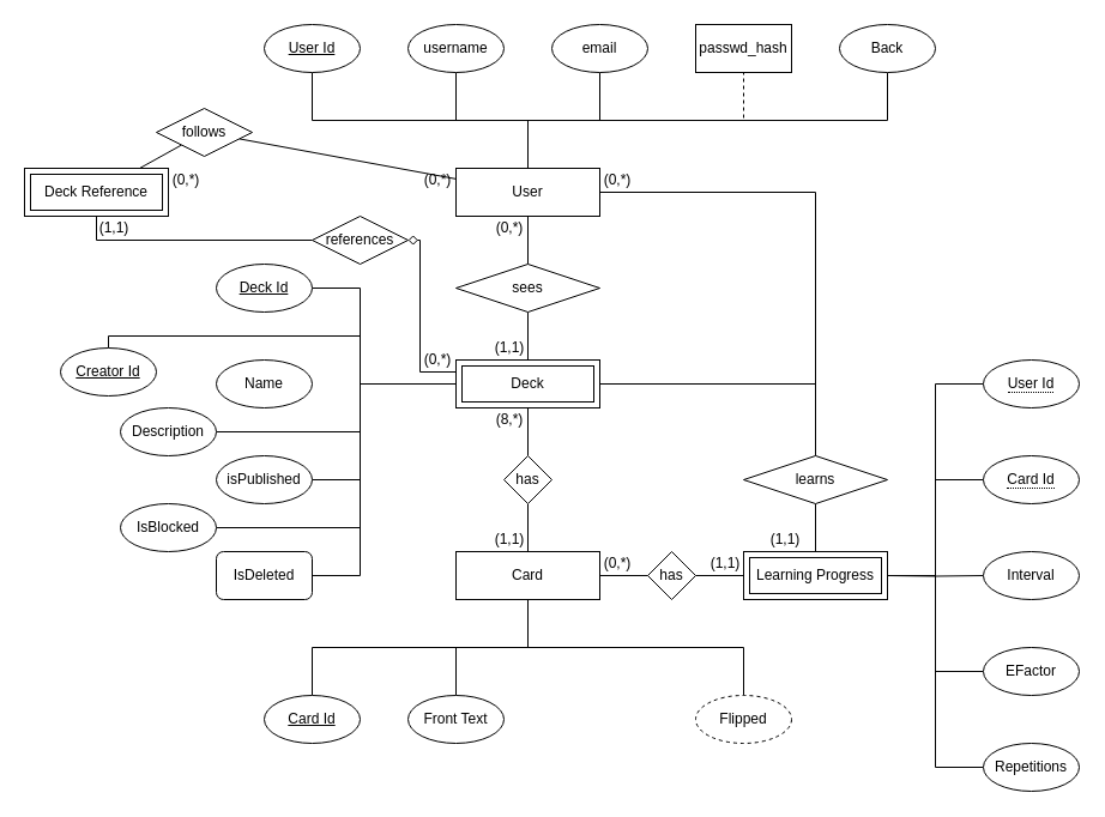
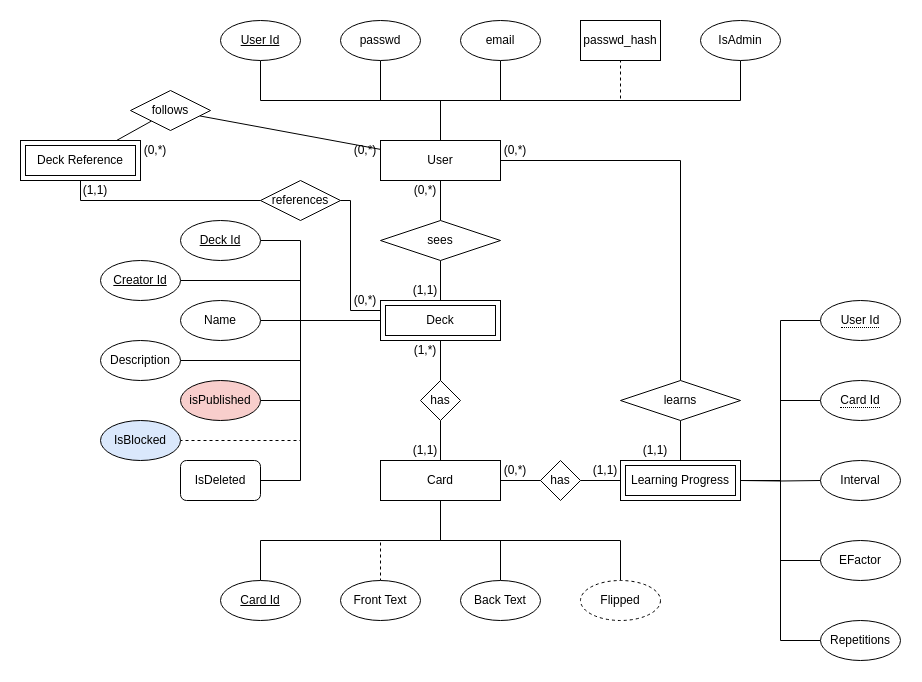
- <mxCell id="19" value="username" style="ellipse;whiteSpace=wrap;html=1;align=center;" parent="1" vertex="1"><mxGeometry x="340" y="20" width="80" height="40" as="geometry" /></mxCell>
+ <mxCell id="19" value="passwd" style="ellipse;whiteSpace=wrap;html=1;align=center;" parent="1" vertex="1"><mxGeometry x="340" y="20" width="80" height="40" as="geometry" /></mxCell>
- <mxCell id="53" value="Back" style="ellipse;whiteSpace=wrap;html=1;align=center;" parent="1" vertex="1"><mxGeometry x="700" y="20" width="80" height="40" as="geometry" /></mxCell>
+ <mxCell id="53" value="IsAdmin" style="ellipse;whiteSpace=wrap;html=1;align=center;" parent="1" vertex="1"><mxGeometry x="700" y="20" width="80" height="40" as="geometry" /></mxCell>
- <mxCell id="16" style="rounded=0;orthogonalLoop=1;jettySize=auto;html=1;endArrow=diamond;endFill=0;" parent="1" source="17" target="77" edge="1"><mxGeometry relative="1" as="geometry"><Array as="points"><mxPoint x="380" y="310" /><mxPoint x="350" y="310" /><mxPoint x="350" y="200" /><mxPoint x="340" y="200" /></Array></mxGeometry></mxCell>
+ <mxCell id="16" style="rounded=0;orthogonalLoop=1;jettySize=auto;html=1;endArrow=none;endFill=0;" parent="1" source="17" target="77" edge="1"><mxGeometry relative="1" as="geometry"><Array as="points"><mxPoint x="380" y="310" /><mxPoint x="350" y="310" /><mxPoint x="350" y="200" /><mxPoint x="340" y="200" /></Array></mxGeometry></mxCell>
- <mxCell id="71" value="Creator Id" style="ellipse;whiteSpace=wrap;html=1;align=center;fontStyle=4;" parent="1" vertex="1"><mxGeometry x="50" y="290" width="80" height="40" as="geometry" /></mxCell>
+ <mxCell id="71" value="Creator Id" style="ellipse;whiteSpace=wrap;html=1;align=center;fontStyle=4;" parent="1" vertex="1"><mxGeometry x="100" y="260" width="80" height="40" as="geometry" /></mxCell>
- <mxCell id="11" style="edgeStyle=orthogonalEdgeStyle;rounded=0;orthogonalLoop=1;jettySize=auto;html=1;endArrow=none;endFill=0;" parent="1" source="17" target="65" edge="1"><mxGeometry relative="1" as="geometry" /></mxCell>
+ <mxCell id="11" style="edgeStyle=orthogonalEdgeStyle;rounded=0;orthogonalLoop=1;jettySize=auto;html=1;endArrow=none;endFill=0;" parent="1" source="17" target="33" edge="1"><mxGeometry relative="1" as="geometry" /></mxCell>
- <mxCell id="31" value="(8,*)" style="text;html=1;strokeColor=none;fillColor=none;align=center;verticalAlign=middle;whiteSpace=wrap;rounded=0;" parent="1" vertex="1"><mxGeometry x="410" y="340" width="30" height="20" as="geometry" /></mxCell>
+ <mxCell id="31" value="(1,*)" style="text;html=1;strokeColor=none;fillColor=none;align=center;verticalAlign=middle;whiteSpace=wrap;rounded=0;" parent="1" vertex="1"><mxGeometry x="410" y="340" width="30" height="20" as="geometry" /></mxCell>
- <mxCell id="54" value="isPublished" style="ellipse;whiteSpace=wrap;html=1;align=center;" parent="1" vertex="1"><mxGeometry x="180" y="380" width="80" height="40" as="geometry" /></mxCell>
+ <mxCell id="54" value="isPublished" style="ellipse;whiteSpace=wrap;html=1;align=center;fillColor=#f8cecc;" parent="1" vertex="1"><mxGeometry x="180" y="380" width="80" height="40" as="geometry" /></mxCell>
- <mxCell id="63" value="IsBlocked" style="ellipse;whiteSpace=wrap;html=1;align=center;" parent="1" vertex="1"><mxGeometry x="100" y="420" width="80" height="40" as="geometry" /></mxCell>
+ <mxCell id="63" value="IsBlocked" style="ellipse;whiteSpace=wrap;html=1;align=center;fillColor=#dae8fc;" parent="1" vertex="1"><mxGeometry x="100" y="420" width="80" height="40" as="geometry" /></mxCell>
- <mxCell id="15" style="edgeStyle=orthogonalEdgeStyle;rounded=0;orthogonalLoop=1;jettySize=auto;html=1;endArrow=none;endFill=0;" parent="1" source="17" target="63" edge="1"><mxGeometry relative="1" as="geometry"><Array as="points"><mxPoint x="300" y="320" /><mxPoint x="300" y="440" /></Array></mxGeometry></mxCell>
+ <mxCell id="15" style="edgeStyle=orthogonalEdgeStyle;rounded=0;orthogonalLoop=1;jettySize=auto;html=1;endArrow=none;endFill=0;dashed=1;" parent="1" source="17" target="63" edge="1"><mxGeometry relative="1" as="geometry"><Array as="points"><mxPoint x="300" y="320" /><mxPoint x="300" y="440" /></Array></mxGeometry></mxCell>
- <mxCell id="25" style="edgeStyle=orthogonalEdgeStyle;rounded=0;orthogonalLoop=1;jettySize=auto;html=1;endArrow=none;endFill=0;" parent="1" source="29" target="45" edge="1"><mxGeometry relative="1" as="geometry" /></mxCell>
+ <mxCell id="25" style="edgeStyle=orthogonalEdgeStyle;rounded=0;orthogonalLoop=1;jettySize=auto;html=1;endArrow=none;endFill=0;dashed=1;" parent="1" source="29" target="45" edge="1"><mxGeometry relative="1" as="geometry" /></mxCell>
+ <mxCell id="26" style="edgeStyle=orthogonalEdgeStyle;rounded=0;orthogonalLoop=1;jettySize=auto;html=1;endArrow=none;endFill=0;" parent="1" source="29" target="46" edge="1"><mxGeometry relative="1" as="geometry" /></mxCell>
+ <mxCell id="46" value="Back Text" style="ellipse;whiteSpace=wrap;html=1;align=center;" parent="1" vertex="1"><mxGeometry x="460" y="580" width="80" height="40" as="geometry" /></mxCell>
